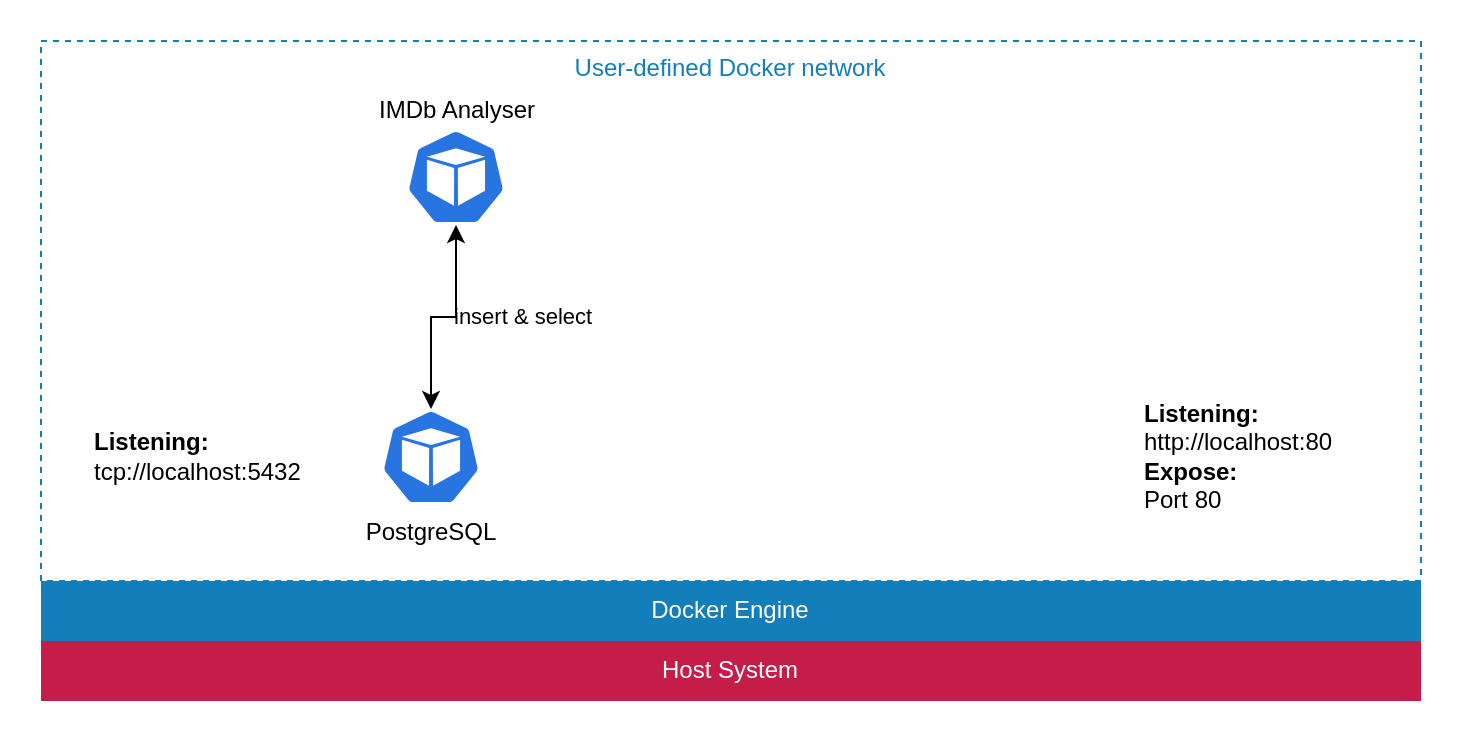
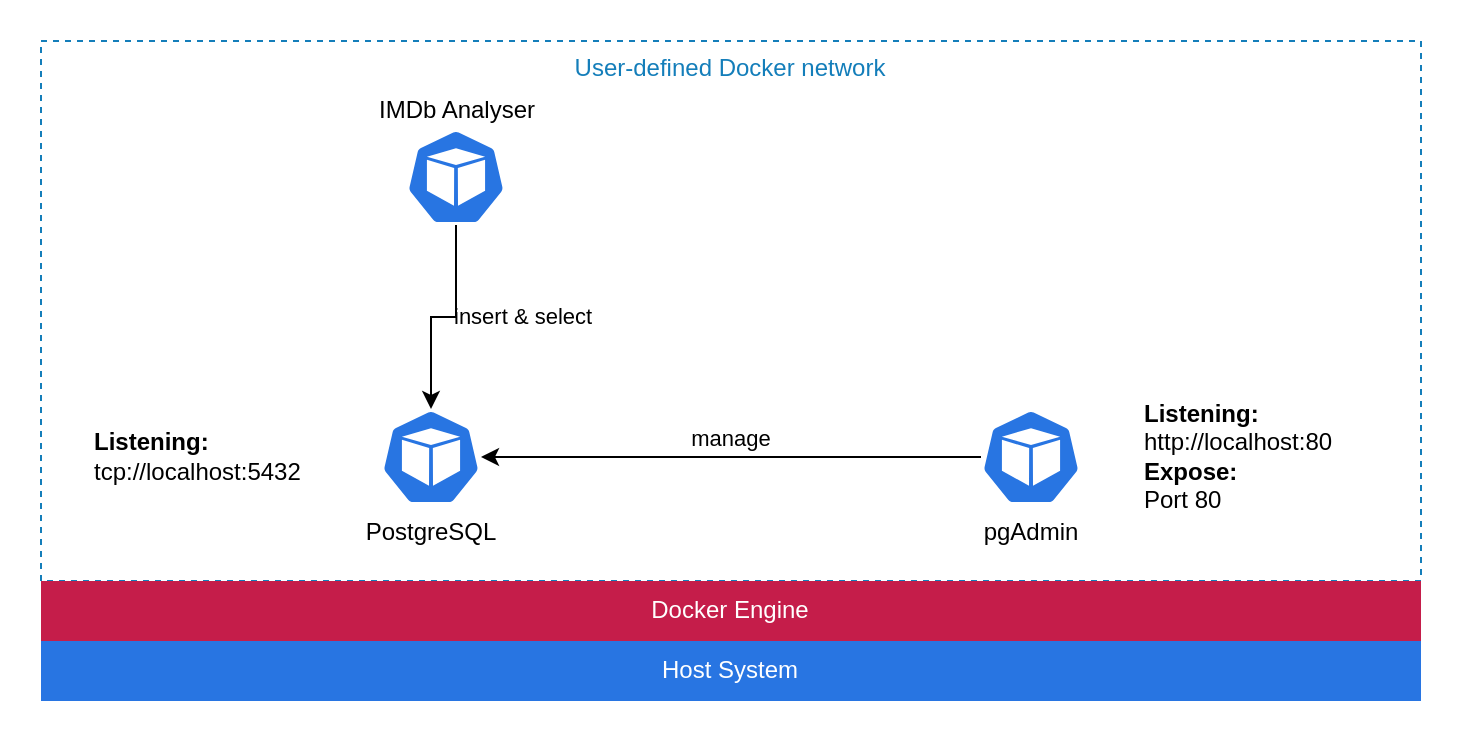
- <mxCell id="3" value="insert &amp;amp; select" style="edgeStyle=orthogonalEdgeStyle;rounded=0;orthogonalLoop=1;jettySize=auto;html=1;startArrow=classic;startFill=1;labelPosition=right;verticalLabelPosition=middle;align=left;verticalAlign=middle;spacing=6;labelBackgroundColor=none;" edge="1" parent="1" source="4" target="7"><mxGeometry relative="1" as="geometry" /></mxCell>
+ <mxCell id="3" value="insert &amp;amp; select" style="edgeStyle=orthogonalEdgeStyle;rounded=0;orthogonalLoop=1;jettySize=auto;html=1;startArrow=classic;startFill=1;labelPosition=right;verticalLabelPosition=middle;align=left;verticalAlign=middle;spacing=6;labelBackgroundColor=none;endArrow=none;" edge="1" parent="1" source="4" target="7"><mxGeometry relative="1" as="geometry" /></mxCell>
+ <mxCell id="5" value="manage" style="edgeStyle=orthogonalEdgeStyle;rounded=0;orthogonalLoop=1;jettySize=auto;html=1;labelPosition=center;verticalLabelPosition=top;align=center;verticalAlign=bottom;labelBackgroundColor=none;" edge="1" parent="1" source="6" target="4"><mxGeometry relative="1" as="geometry" /></mxCell>
+ <mxCell id="6" value="pgAdmin" style="sketch=0;html=1;dashed=0;whitespace=wrap;fillColor=#2875E2;strokeColor=#ffffff;points=[[0.005,0.63,0],[0.1,0.2,0],[0.9,0.2,0],[0.5,0,0],[0.995,0.63,0],[0.72,0.99,0],[0.5,1,0],[0.28,0.99,0]];shape=mxgraph.kubernetes.icon;prIcon=pod;labelPosition=center;verticalLabelPosition=bottom;align=center;verticalAlign=top;" vertex="1" parent="1"><mxGeometry x="490" y="204" width="50" height="48" as="geometry" /></mxCell>
- <mxCell id="9" value="Docker Engine" style="rounded=0;whiteSpace=wrap;html=1;align=center;fillColor=#147EBA;fontColor=#FFFFFF;strokeColor=none;" vertex="1" parent="1"><mxGeometry x="20" y="290" width="690" height="30" as="geometry" /></mxCell>
+ <mxCell id="9" value="Docker Engine" style="rounded=0;whiteSpace=wrap;html=1;align=center;fillColor=#c51d4a;fontColor=#FFFFFF;strokeColor=none;" vertex="1" parent="1"><mxGeometry x="20" y="290" width="690" height="30" as="geometry" /></mxCell>
- <mxCell id="10" value="Host System" style="rounded=0;whiteSpace=wrap;html=1;align=center;fillColor=#C51D4A;fontColor=#FFFFFF;strokeColor=none;" vertex="1" parent="1"><mxGeometry x="20" y="320" width="690" height="30" as="geometry" /></mxCell>
+ <mxCell id="10" value="Host System" style="rounded=0;whiteSpace=wrap;html=1;align=center;fillColor=#2875e2;fontColor=#FFFFFF;strokeColor=none;" vertex="1" parent="1"><mxGeometry x="20" y="320" width="690" height="30" as="geometry" /></mxCell>
